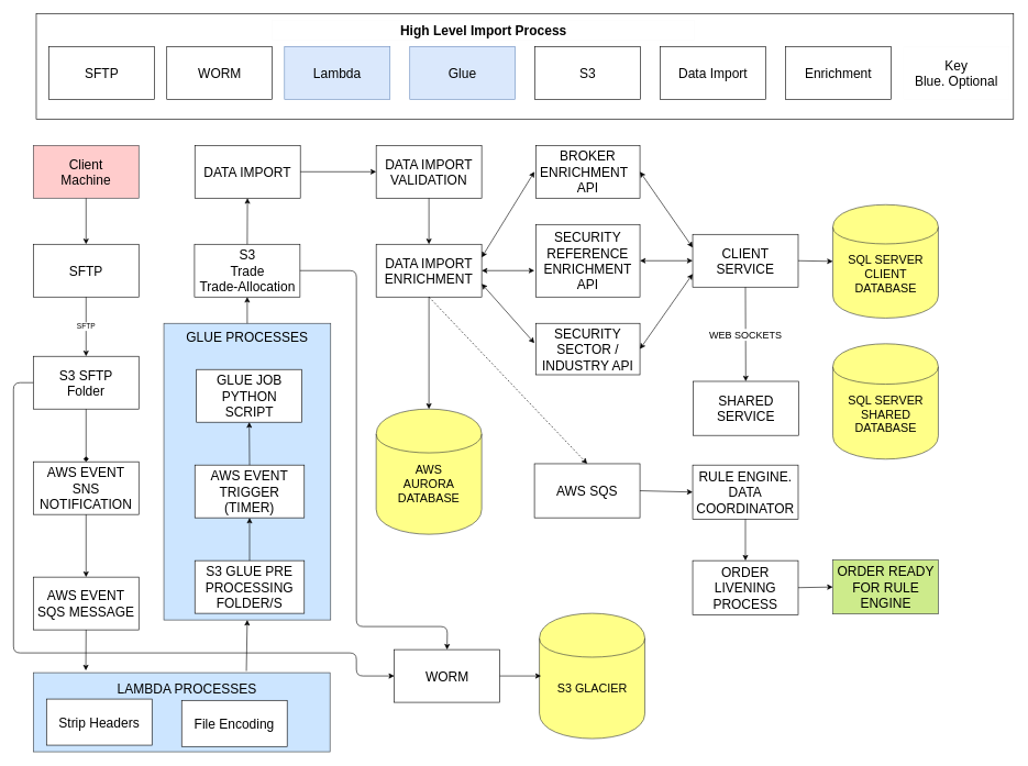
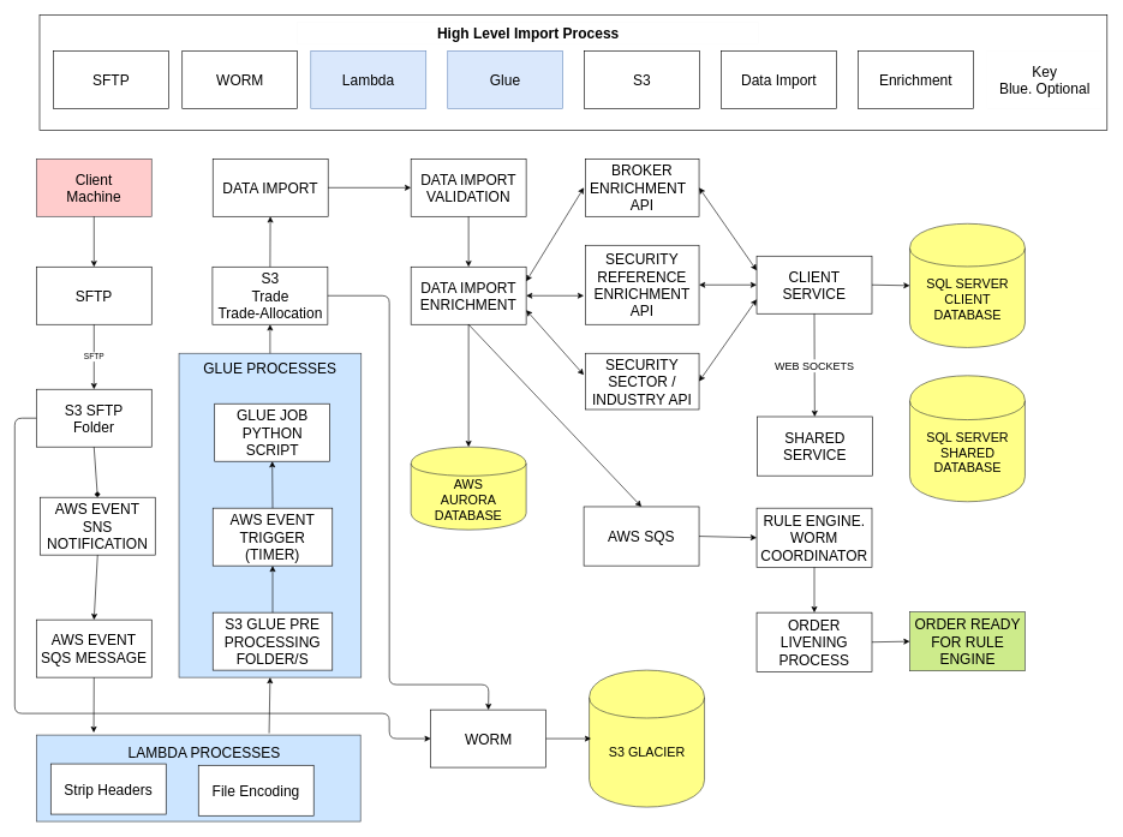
- <mxCell id="58" value="" style="endArrow=classic;html=1;exitX=0.5;exitY=1;exitDx=0;exitDy=0;entryX=0.5;entryY=0;entryDx=0;entryDy=0;dashed=1;" parent="1" source="37" target="56" edge="1"><mxGeometry width="50" height="50" relative="1" as="geometry"><mxPoint x="720" y="620" as="sourcePoint" /><mxPoint x="770" y="570" as="targetPoint" /></mxGeometry></mxCell>
+ <mxCell id="58" value="" style="endArrow=classic;html=1;exitX=0.5;exitY=1;exitDx=0;exitDy=0;entryX=0.5;entryY=0;entryDx=0;entryDy=0;" parent="1" source="37" target="56" edge="1"><mxGeometry width="50" height="50" relative="1" as="geometry"><mxPoint x="720" y="620" as="sourcePoint" /><mxPoint x="770" y="570" as="targetPoint" /></mxGeometry></mxCell>
- <mxCell id="42" value="&lt;font style=&quot;font-size: 18px&quot;&gt;AWS&lt;br&gt;AURORA&lt;br&gt;DATABASE&lt;/font&gt;" style="shape=cylinder;whiteSpace=wrap;html=1;boundedLbl=1;backgroundOutline=1;strokeColor=#36393d;fillColor=#ffff88;" parent="1" vertex="1"><mxGeometry x="570" y="620" width="160" height="190" as="geometry" /></mxCell>
+ <mxCell id="42" value="&lt;font style=&quot;font-size: 18px&quot;&gt;AWS&lt;br&gt;AURORA&lt;br&gt;DATABASE&lt;/font&gt;" style="shape=cylinder;whiteSpace=wrap;html=1;boundedLbl=1;backgroundOutline=1;strokeColor=#36393d;fillColor=#ffff88;" parent="1" vertex="1"><mxGeometry x="570" y="620" width="160" height="115" as="geometry" /></mxCell>
- <mxCell id="16" value="&lt;font style=&quot;font-size: 20px&quot;&gt;AWS EVENT&lt;br&gt;SNS NOTIFICATION&lt;br&gt;&lt;/font&gt;" style="rounded=0;whiteSpace=wrap;html=1;" parent="1" vertex="1"><mxGeometry x="50" y="700" width="160" height="80" as="geometry" /></mxCell>
+ <mxCell id="16" value="&lt;font style=&quot;font-size: 20px&quot;&gt;AWS EVENT&lt;br&gt;SNS NOTIFICATION&lt;br&gt;&lt;/font&gt;" style="rounded=0;whiteSpace=wrap;html=1;" parent="1" vertex="1"><mxGeometry x="55" y="690" width="160" height="80" as="geometry" /></mxCell>
- <mxCell id="57" value="&lt;font style=&quot;font-size: 20px&quot;&gt;RULE ENGINE.&lt;br&gt;DATA COORDINATOR&lt;br&gt;&lt;/font&gt;" style="rounded=0;whiteSpace=wrap;html=1;" parent="1" vertex="1"><mxGeometry x="1050" y="705" width="160" height="82" as="geometry" /></mxCell>
+ <mxCell id="57" value="&lt;font style=&quot;font-size: 20px&quot;&gt;RULE ENGINE.&lt;br&gt;WORM COORDINATOR&lt;br&gt;&lt;/font&gt;" style="rounded=0;whiteSpace=wrap;html=1;" parent="1" vertex="1"><mxGeometry x="1050" y="705" width="160" height="82" as="geometry" /></mxCell>
- <mxCell id="18" value="&lt;font style=&quot;font-size: 20px&quot;&gt;AWS EVENT&lt;br&gt;SQS MESSAGE&lt;br&gt;&lt;/font&gt;" style="rounded=0;whiteSpace=wrap;html=1;" parent="1" vertex="1"><mxGeometry x="50" y="875" width="160" height="80" as="geometry" /></mxCell>
+ <mxCell id="18" value="&lt;font style=&quot;font-size: 20px&quot;&gt;AWS EVENT&lt;br&gt;SQS MESSAGE&lt;br&gt;&lt;/font&gt;" style="rounded=0;whiteSpace=wrap;html=1;" parent="1" vertex="1"><mxGeometry x="50" y="860" width="160" height="80" as="geometry" /></mxCell>
